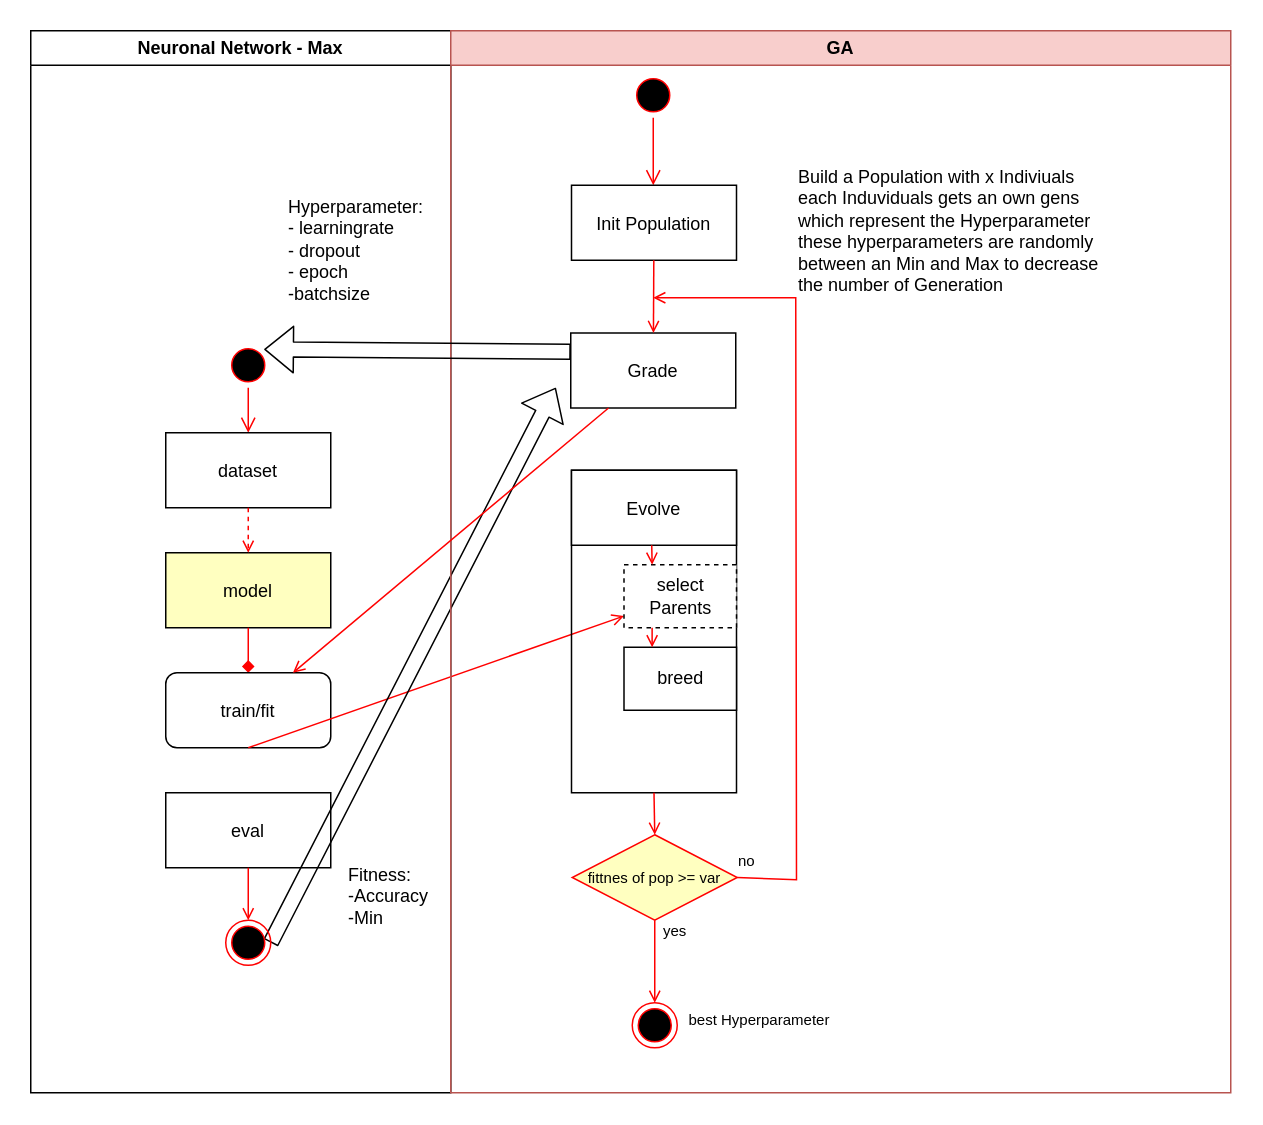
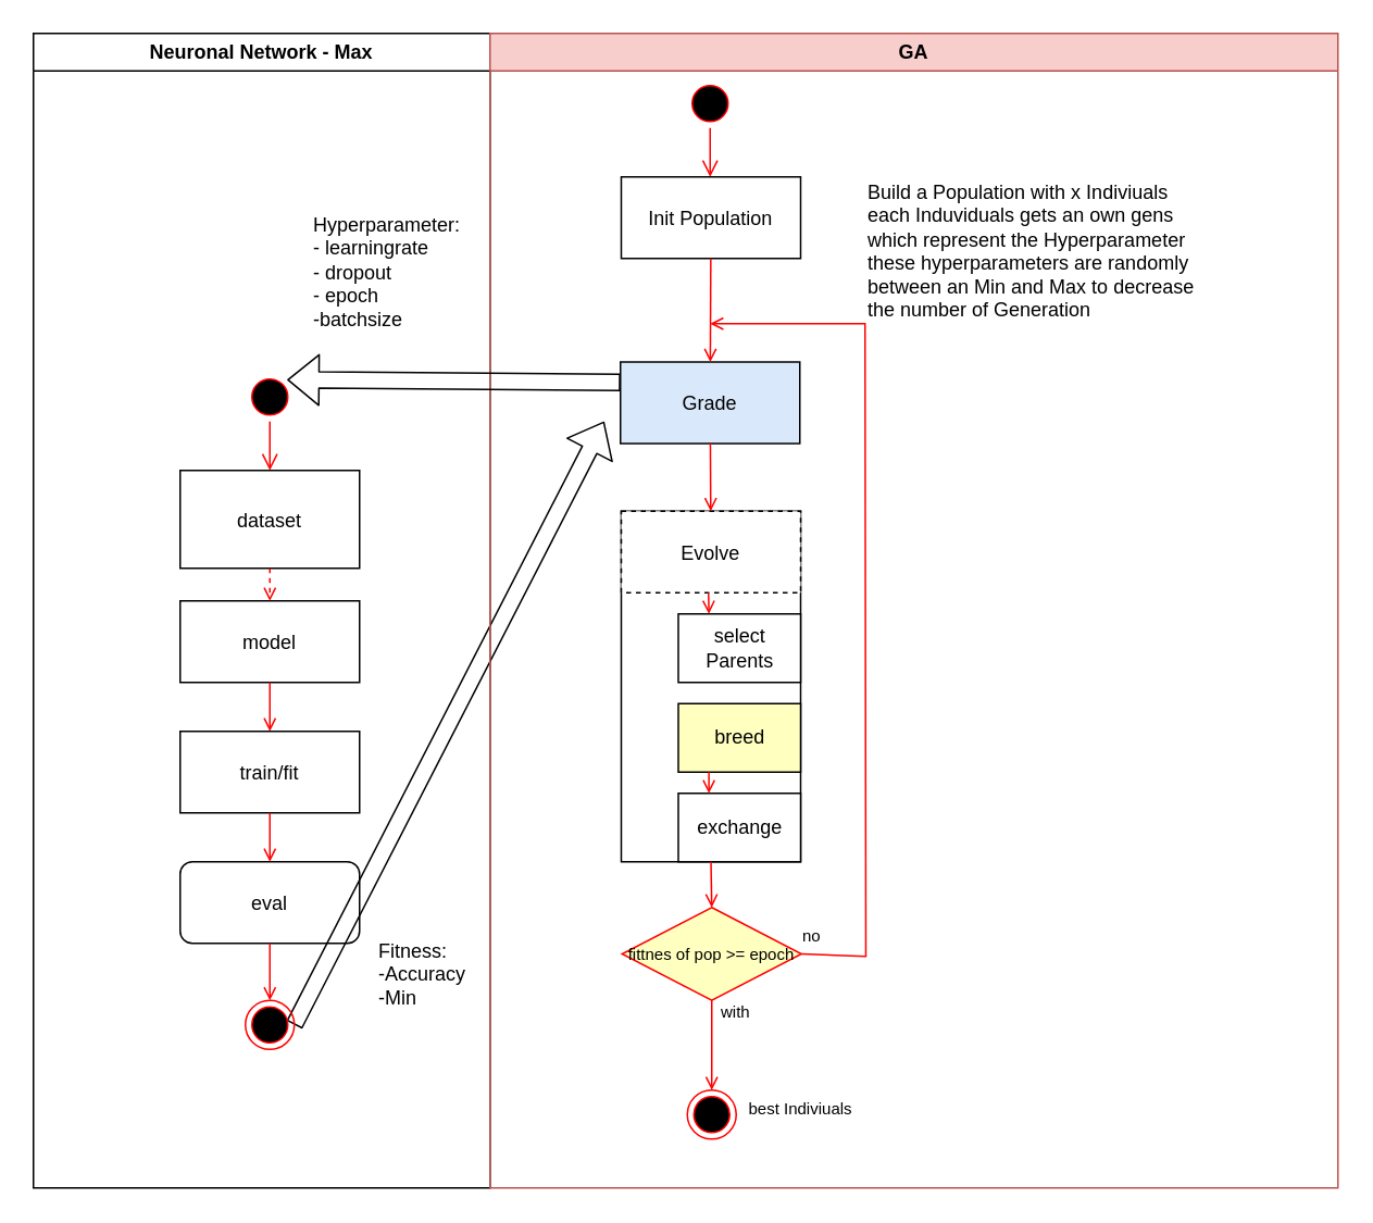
- <mxCell id="21" value="Init Population" style="" parent="17" vertex="1"><mxGeometry x="80.5" y="103" width="110" height="50" as="geometry" /></mxCell>
+ <mxCell id="21" value="Init Population" style="" parent="17" vertex="1"><mxGeometry x="80.5" y="88" width="110" height="50" as="geometry" /></mxCell>
- <mxCell id="22" value="Grade" style="" parent="17" vertex="1"><mxGeometry x="80" y="201.5" width="110" height="50" as="geometry" /></mxCell>
+ <mxCell id="22" value="Grade" style="fillColor=#dae8fc;" parent="17" vertex="1"><mxGeometry x="80" y="201.5" width="110" height="50" as="geometry" /></mxCell>
- <mxCell id="5" value="dataset" style="" parent="2" vertex="1"><mxGeometry x="90" y="268" width="110" height="50" as="geometry" /></mxCell>
+ <mxCell id="5" value="dataset" style="" parent="2" vertex="1"><mxGeometry x="90" y="268" width="110" height="60" as="geometry" /></mxCell>
- <mxCell id="24" value="Evolve" style="" parent="17" vertex="1"><mxGeometry x="80.5" y="293" width="110" height="50" as="geometry" /></mxCell>
+ <mxCell id="24" value="Evolve" style="dashed=1;" parent="17" vertex="1"><mxGeometry x="80.5" y="293" width="110" height="50" as="geometry" /></mxCell>
- <mxCell id="6" value="model" style="fillColor=#ffffc0;" parent="2" vertex="1"><mxGeometry x="90" y="348" width="110" height="50" as="geometry" /></mxCell>
+ <mxCell id="6" value="model" style="" parent="2" vertex="1"><mxGeometry x="90" y="348" width="110" height="50" as="geometry" /></mxCell>
- <mxCell id="25" value="" style="endArrow=open;strokeColor=#FF0000;endFill=1;rounded=0;" parent="17" source="22" target="9" edge="1"><mxGeometry relative="1" as="geometry" /></mxCell>
+ <mxCell id="25" value="" style="endArrow=open;strokeColor=#FF0000;endFill=1;rounded=0" parent="17" source="22" target="24" edge="1"><mxGeometry relative="1" as="geometry" /></mxCell>
- <mxCell id="26" value="select Parents" style="rounded=0;whiteSpace=wrap;html=1;dashed=1;" parent="17" vertex="1"><mxGeometry x="115.5" y="356" width="75" height="42" as="geometry" /></mxCell>
+ <mxCell id="26" value="select Parents" style="rounded=0;whiteSpace=wrap;html=1;" parent="17" vertex="1"><mxGeometry x="115.5" y="356" width="75" height="42" as="geometry" /></mxCell>
- <mxCell id="29" value="" style="endArrow=open;strokeColor=#FF0000;endFill=1;rounded=0;exitX=0.25;exitY=1;exitDx=0;exitDy=0;entryX=0.25;entryY=0;entryDx=0;entryDy=0;" parent="17" source="26" target="28" edge="1"><mxGeometry relative="1" as="geometry"><mxPoint x="145.172" y="353.207" as="sourcePoint" /><mxPoint x="144.483" y="366.31" as="targetPoint" /></mxGeometry></mxCell>
- <mxCell id="8" value="" style="endArrow=diamond;strokeColor=#FF0000;endFill=1;rounded=0;entryX=0.5;entryY=0;entryDx=0;entryDy=0;" parent="2" source="6" target="9" edge="1"><mxGeometry relative="1" as="geometry"><mxPoint x="145" y="498" as="targetPoint" /></mxGeometry></mxCell>
+ <mxCell id="8" value="" style="endArrow=open;strokeColor=#FF0000;endFill=1;rounded=0;entryX=0.5;entryY=0;entryDx=0;entryDy=0;" parent="2" source="6" target="9" edge="1"><mxGeometry relative="1" as="geometry"><mxPoint x="145" y="498" as="targetPoint" /></mxGeometry></mxCell>
- <mxCell id="28" value="breed" style="rounded=0;whiteSpace=wrap;html=1;" parent="17" vertex="1"><mxGeometry x="115.5" y="411" width="75" height="42" as="geometry" /></mxCell>
+ <mxCell id="28" value="breed" style="rounded=0;whiteSpace=wrap;html=1;fillColor=#ffffc0;" parent="17" vertex="1"><mxGeometry x="115.5" y="411" width="75" height="42" as="geometry" /></mxCell>
- <mxCell id="11" value="" style="endArrow=open;strokeColor=#FF0000;endFill=1;rounded=0;exitX=0.5;exitY=1;exitDx=0;exitDy=0;" parent="2" source="9" target="26" edge="1"><mxGeometry relative="1" as="geometry"><mxPoint x="155.094" y="408" as="sourcePoint" /><mxPoint x="155.207" y="438.31" as="targetPoint" /></mxGeometry></mxCell>
+ <mxCell id="11" value="" style="endArrow=open;strokeColor=#FF0000;endFill=1;rounded=0;exitX=0.5;exitY=1;exitDx=0;exitDy=0;" parent="2" source="9" target="10" edge="1"><mxGeometry relative="1" as="geometry"><mxPoint x="155.094" y="408" as="sourcePoint" /><mxPoint x="155.207" y="438.31" as="targetPoint" /></mxGeometry></mxCell>
- <mxCell id="9" value="train/fit" style="rounded=1;" parent="2" vertex="1"><mxGeometry x="90" y="428" width="110" height="50" as="geometry" /></mxCell>
+ <mxCell id="9" value="train/fit" style="" parent="2" vertex="1"><mxGeometry x="90" y="428" width="110" height="50" as="geometry" /></mxCell>
+ <mxCell id="31" value="" style="endArrow=open;strokeColor=#FF0000;endFill=1;rounded=0;exitX=0.25;exitY=1;exitDx=0;exitDy=0;entryX=0.25;entryY=0;entryDx=0;entryDy=0;" parent="17" source="28" target="30" edge="1"><mxGeometry relative="1" as="geometry"><mxPoint x="144.286" y="407.857" as="sourcePoint" /><mxPoint x="-265.017" y="334.31" as="targetPoint" /></mxGeometry></mxCell>
+ <mxCell id="30" value="exchange" style="rounded=0;whiteSpace=wrap;html=1;" parent="17" vertex="1"><mxGeometry x="115.5" y="466" width="75" height="42" as="geometry" /></mxCell>
- <mxCell id="10" value="eval" style="" parent="2" vertex="1"><mxGeometry x="90" y="508" width="110" height="50" as="geometry" /></mxCell>
+ <mxCell id="10" value="eval" style="rounded=1;" parent="2" vertex="1"><mxGeometry x="90" y="508" width="110" height="50" as="geometry" /></mxCell>
- <mxCell id="32" value="fittnes of pop &gt;= var" style="rhombus;fillColor=#ffffc0;strokeColor=#ff0000;fontSize=10;" parent="17" vertex="1"><mxGeometry x="81" y="536" width="110" height="57" as="geometry" /></mxCell>
+ <mxCell id="32" value="fittnes of pop &gt;= epoch" style="rhombus;fillColor=#ffffc0;strokeColor=#ff0000;fontSize=10;" parent="17" vertex="1"><mxGeometry x="81" y="536" width="110" height="57" as="geometry" /></mxCell>
- <mxCell id="34" value="yes&lt;br&gt;&lt;br&gt;" style="text;html=1;fontSize=10;" parent="17" vertex="1"><mxGeometry x="140" y="588" width="40" height="30" as="geometry" /></mxCell>
+ <mxCell id="34" value="with&lt;br&gt;&lt;br&gt;" style="text;html=1;fontSize=10;" parent="17" vertex="1"><mxGeometry x="140" y="588" width="40" height="30" as="geometry" /></mxCell>
- <mxCell id="39" value="best Hyperparameter" style="text;html=1;resizable=0;points=[];autosize=1;align=left;verticalAlign=top;spacingTop=-4;fontSize=10;" parent="17" vertex="1"><mxGeometry x="157" y="651" width="110" height="10" as="geometry" /></mxCell>
+ <mxCell id="39" value="best Indiviuals" style="text;html=1;resizable=0;points=[];autosize=1;align=left;verticalAlign=top;spacingTop=-4;fontSize=10;" parent="17" vertex="1"><mxGeometry x="157" y="651" width="110" height="10" as="geometry" /></mxCell>
